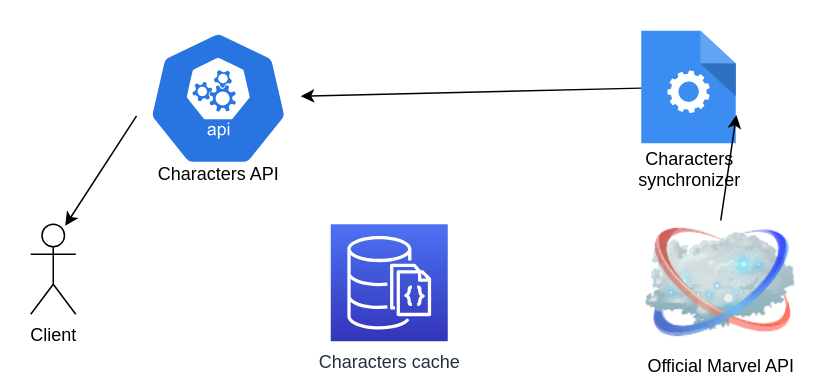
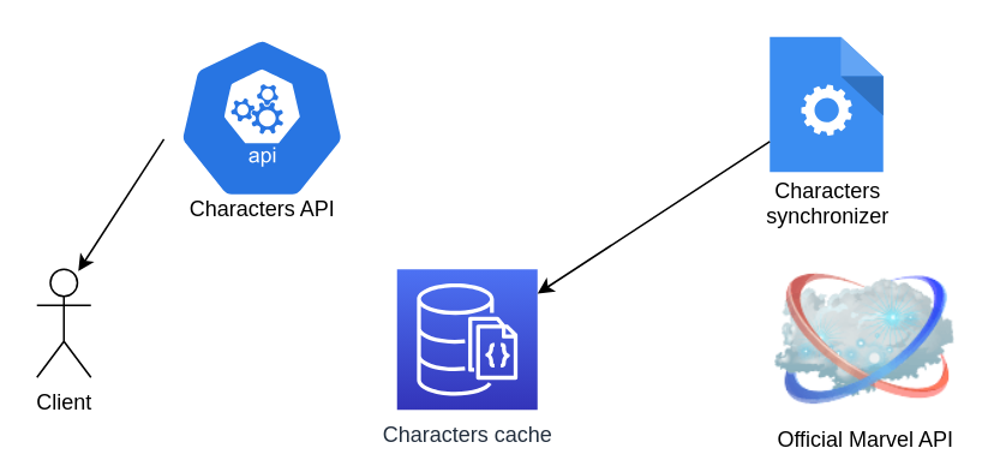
- <mxCell id="8" value="" style="endArrow=classic;html=1;" edge="1" parent="1" source="4" target="3"><mxGeometry width="50" height="50" relative="1" as="geometry"><mxPoint x="310" y="330" as="sourcePoint" /><mxPoint x="360" y="150" as="targetPoint" /></mxGeometry></mxCell>
+ <mxCell id="8" value="" style="endArrow=classic;html=1;" edge="1" parent="1" source="4" target="2"><mxGeometry width="50" height="50" relative="1" as="geometry"><mxPoint x="310" y="330" as="sourcePoint" /><mxPoint x="360" y="150" as="targetPoint" /></mxGeometry></mxCell>
- <mxCell id="9" value="" style="endArrow=classic;html=1;entryX=1.007;entryY=0.749;entryDx=0;entryDy=0;entryPerimeter=0;exitX=0.5;exitY=0;exitDx=0;exitDy=0;" edge="1" parent="1" source="5" target="4"><mxGeometry width="50" height="50" relative="1" as="geometry"><mxPoint x="310" y="330" as="sourcePoint" /><mxPoint x="360" y="280" as="targetPoint" /></mxGeometry></mxCell>
